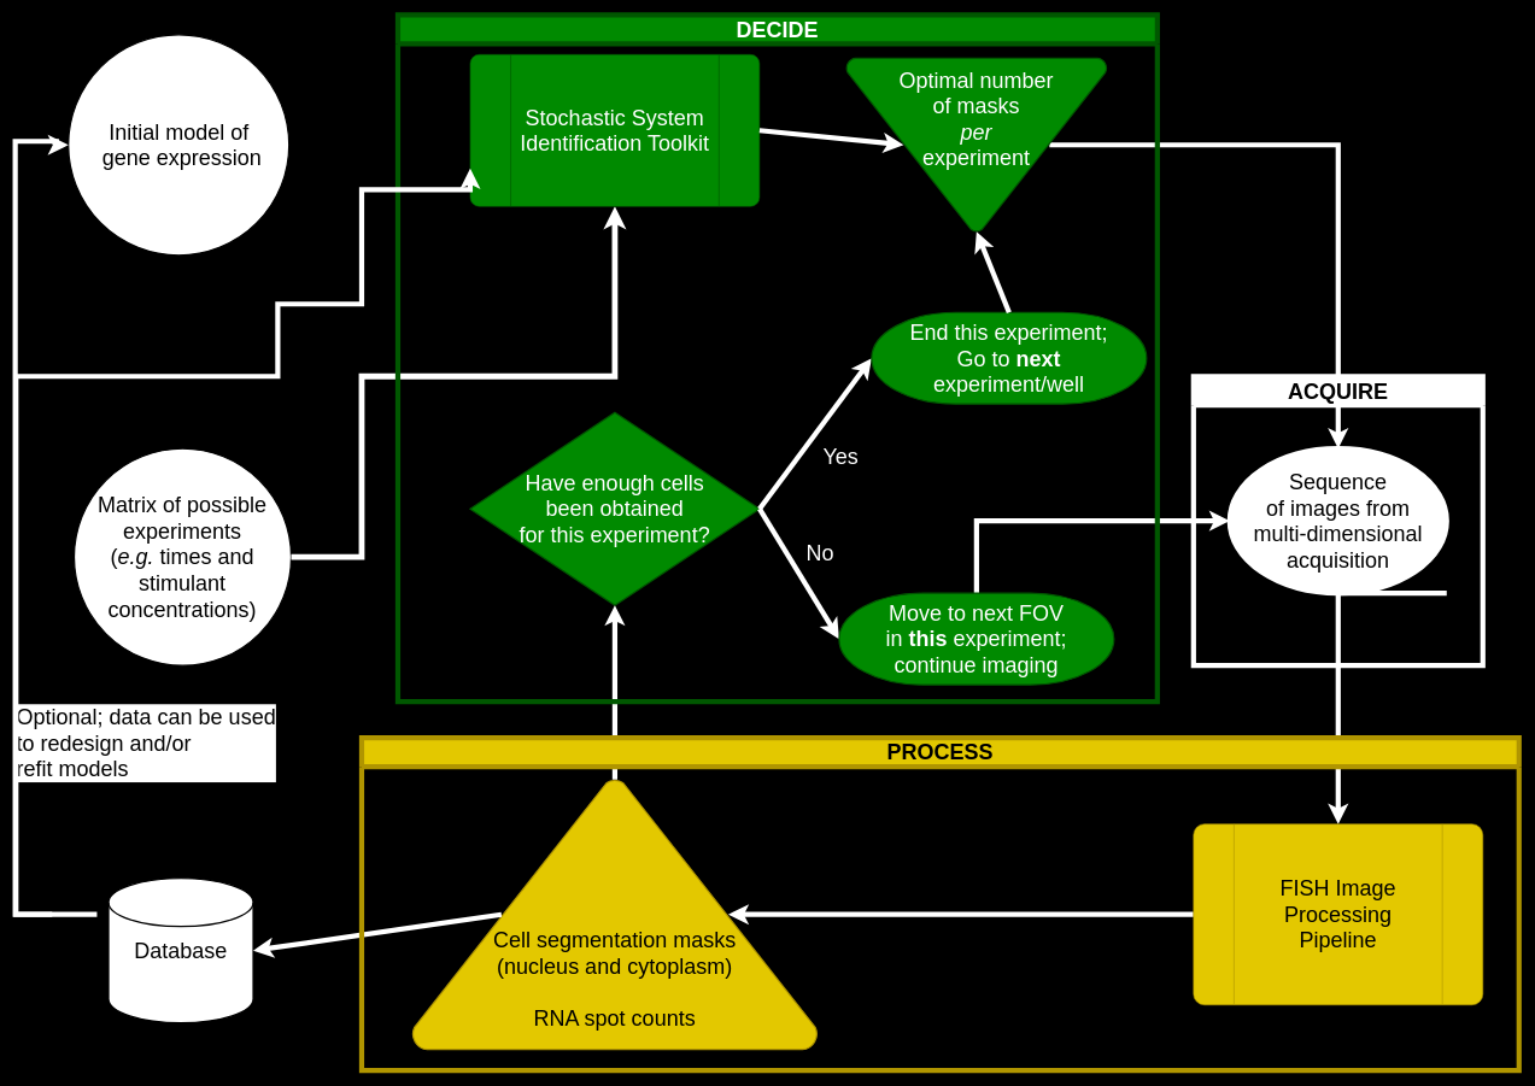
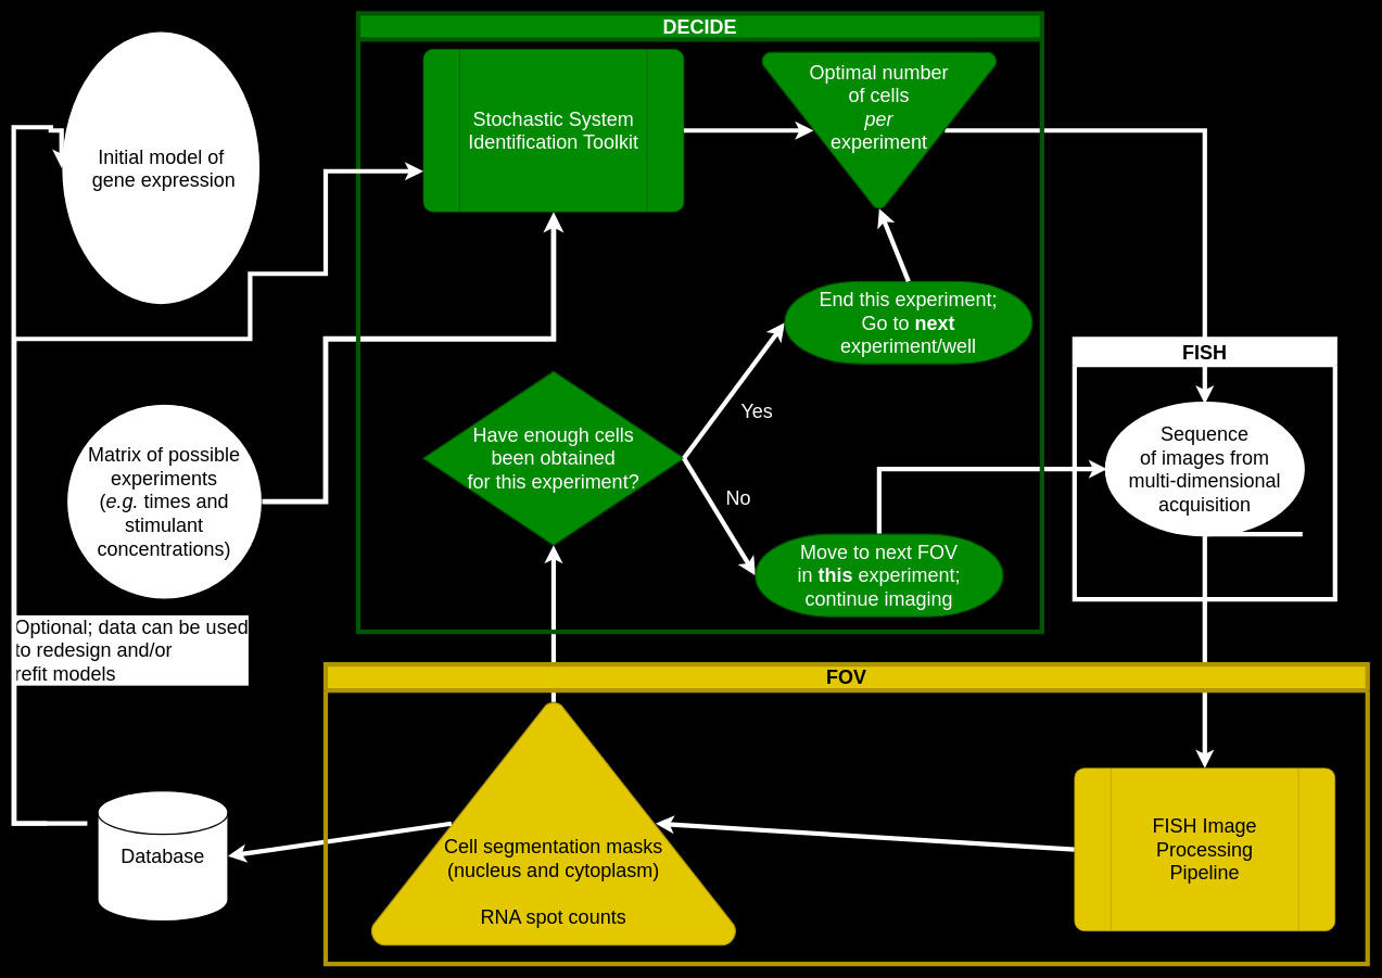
- <mxCell id="22" value="Stochastic System&lt;br style=&quot;font-size: 30px;&quot;&gt;Identification Toolkit" style="verticalLabelPosition=middle;verticalAlign=middle;html=1;shape=process;whiteSpace=wrap;rounded=1;size=0.14;arcSize=6;labelPosition=center;align=center;fontSize=30;fillColor=#008a00;fontColor=#ffffff;strokeColor=#005700;" vertex="1" parent="21"><mxGeometry x="100" y="54.99" width="400" height="210" as="geometry" /></mxCell>
+ <mxCell id="22" value="Stochastic System&lt;br style=&quot;font-size: 30px;&quot;&gt;Identification Toolkit" style="verticalLabelPosition=middle;verticalAlign=middle;html=1;shape=process;whiteSpace=wrap;rounded=1;size=0.14;arcSize=6;labelPosition=center;align=center;fontSize=30;fillColor=#008a00;fontColor=#ffffff;strokeColor=#005700;" vertex="1" parent="21"><mxGeometry x="100" y="54.99" width="400" height="250" as="geometry" /></mxCell>
- <mxCell id="6" value="Initial model of&lt;br style=&quot;font-size: 30px;&quot;&gt;&amp;nbsp;gene expression" style="strokeWidth=2;html=1;shape=mxgraph.flowchart.start_1;whiteSpace=wrap;fontSize=30;" vertex="1" parent="1"><mxGeometry x="93.5" y="47.5" width="304.99" height="304.99" as="geometry" /></mxCell>
+ <mxCell id="6" value="Initial model of&lt;br style=&quot;font-size: 30px;&quot;&gt;&amp;nbsp;gene expression" style="strokeWidth=2;html=1;shape=mxgraph.flowchart.start_1;whiteSpace=wrap;fontSize=30;" vertex="1" parent="1"><mxGeometry x="93.5" y="47.5" width="304.99" height="420" as="geometry" /></mxCell>
- <mxCell id="23" value="&lt;span style=&quot;font-family: Helvetica; font-size: 30px; font-variant-ligatures: normal; font-variant-caps: normal; font-weight: 400; letter-spacing: normal; orphans: 2; text-align: center; text-indent: 0px; text-transform: none; widows: 2; word-spacing: 0px; -webkit-text-stroke-width: 0px; text-decoration-thickness: initial; text-decoration-style: initial; text-decoration-color: initial; float: none; display: inline !important;&quot;&gt;&lt;br&gt;&lt;br&gt;Optimal number&lt;br&gt;of masks&lt;br&gt;&lt;/span&gt;&lt;span style=&quot;font-family: Helvetica; font-size: 30px; font-variant-ligatures: normal; font-variant-caps: normal; font-weight: 400; letter-spacing: normal; orphans: 2; text-align: center; text-indent: 0px; text-transform: none; widows: 2; word-spacing: 0px; -webkit-text-stroke-width: 0px; text-decoration-thickness: initial; text-decoration-style: initial; text-decoration-color: initial; float: none; display: inline !important;&quot;&gt;&lt;i style=&quot;font-size: 30px;&quot;&gt;per&lt;br&gt;&lt;/i&gt;experiment&lt;br style=&quot;font-size: 30px;&quot;&gt;&lt;br style=&quot;font-size: 30px;&quot;&gt;&lt;br style=&quot;font-size: 30px;&quot;&gt;&lt;br style=&quot;font-size: 30px;&quot;&gt;&lt;br style=&quot;font-size: 30px;&quot;&gt;&lt;/span&gt;" style="strokeWidth=2;html=1;shape=mxgraph.flowchart.extract_or_measurement;whiteSpace=wrap;aspect=fixed;flipV=1;fontSize=30;fillColor=#008a00;fontColor=#ffffff;strokeColor=#005700;labelBackgroundColor=none;" vertex="1" parent="21"><mxGeometry x="620" y="59.98" width="360" height="240.02" as="geometry" /></mxCell>
+ <mxCell id="23" value="&lt;span style=&quot;font-family: Helvetica; font-size: 30px; font-variant-ligatures: normal; font-variant-caps: normal; font-weight: 400; letter-spacing: normal; orphans: 2; text-align: center; text-indent: 0px; text-transform: none; widows: 2; word-spacing: 0px; -webkit-text-stroke-width: 0px; text-decoration-thickness: initial; text-decoration-style: initial; text-decoration-color: initial; float: none; display: inline !important;&quot;&gt;&lt;br&gt;&lt;br&gt;Optimal number&lt;br&gt;of cells&lt;br&gt;&lt;/span&gt;&lt;span style=&quot;font-family: Helvetica; font-size: 30px; font-variant-ligatures: normal; font-variant-caps: normal; font-weight: 400; letter-spacing: normal; orphans: 2; text-align: center; text-indent: 0px; text-transform: none; widows: 2; word-spacing: 0px; -webkit-text-stroke-width: 0px; text-decoration-thickness: initial; text-decoration-style: initial; text-decoration-color: initial; float: none; display: inline !important;&quot;&gt;&lt;i style=&quot;font-size: 30px;&quot;&gt;per&lt;br&gt;&lt;/i&gt;experiment&lt;br style=&quot;font-size: 30px;&quot;&gt;&lt;br style=&quot;font-size: 30px;&quot;&gt;&lt;br style=&quot;font-size: 30px;&quot;&gt;&lt;br style=&quot;font-size: 30px;&quot;&gt;&lt;br style=&quot;font-size: 30px;&quot;&gt;&lt;/span&gt;" style="strokeWidth=2;html=1;shape=mxgraph.flowchart.extract_or_measurement;whiteSpace=wrap;aspect=fixed;flipV=1;fontSize=30;fillColor=#008a00;fontColor=#ffffff;strokeColor=#005700;labelBackgroundColor=none;" vertex="1" parent="21"><mxGeometry x="620" y="59.98" width="360" height="240.02" as="geometry" /></mxCell>
- <mxCell id="17" value="ACQUIRE" style="swimlane;whiteSpace=wrap;html=1;strokeColor=#ffffff;strokeWidth=7;fontSize=30;autosize=1;resizeHeight=0;labelPadding=8;collapsible=0;startSize=40;" vertex="1" parent="1"><mxGeometry x="1649" y="520" width="400" height="400" as="geometry" /></mxCell>
+ <mxCell id="17" value="FISH" style="swimlane;whiteSpace=wrap;html=1;strokeColor=#ffffff;strokeWidth=7;fontSize=30;autosize=1;resizeHeight=0;labelPadding=8;collapsible=0;startSize=40;" vertex="1" parent="1"><mxGeometry x="1649" y="520" width="400" height="400" as="geometry" /></mxCell>
- <mxCell id="19" value="PROCESS" style="swimlane;whiteSpace=wrap;html=1;strokeColor=#B09500;strokeWidth=7;fontSize=30;autosize=1;resizeHeight=0;labelPadding=4;collapsible=0;startSize=40;fillColor=#e3c800;fontColor=#000000;" vertex="1" parent="1"><mxGeometry x="499" y="1020" width="1600" height="460" as="geometry" /></mxCell>
+ <mxCell id="19" value="FOV" style="swimlane;whiteSpace=wrap;html=1;strokeColor=#B09500;strokeWidth=7;fontSize=30;autosize=1;resizeHeight=0;labelPadding=4;collapsible=0;startSize=40;fillColor=#e3c800;fontColor=#000000;" vertex="1" parent="1"><mxGeometry x="499" y="1020" width="1600" height="460" as="geometry" /></mxCell>
- <mxCell id="20" value="FISH Image Processing&lt;br style=&quot;font-size: 30px;&quot;&gt;Pipeline" style="verticalLabelPosition=middle;verticalAlign=middle;html=1;shape=process;whiteSpace=wrap;rounded=1;size=0.14;arcSize=6;labelPosition=center;align=center;fontSize=30;fillColor=#e3c800;fontColor=#000000;strokeColor=#B09500;" vertex="1" parent="19"><mxGeometry x="1150" y="119.32" width="400" height="250" as="geometry" /></mxCell>
+ <mxCell id="20" value="FISH Image Processing&lt;br style=&quot;font-size: 30px;&quot;&gt;Pipeline" style="verticalLabelPosition=middle;verticalAlign=middle;html=1;shape=process;whiteSpace=wrap;rounded=1;size=0.14;arcSize=6;labelPosition=center;align=center;fontSize=30;fillColor=#e3c800;fontColor=#000000;strokeColor=#B09500;" vertex="1" parent="19"><mxGeometry x="1150" y="159.32" width="400" height="250" as="geometry" /></mxCell>
